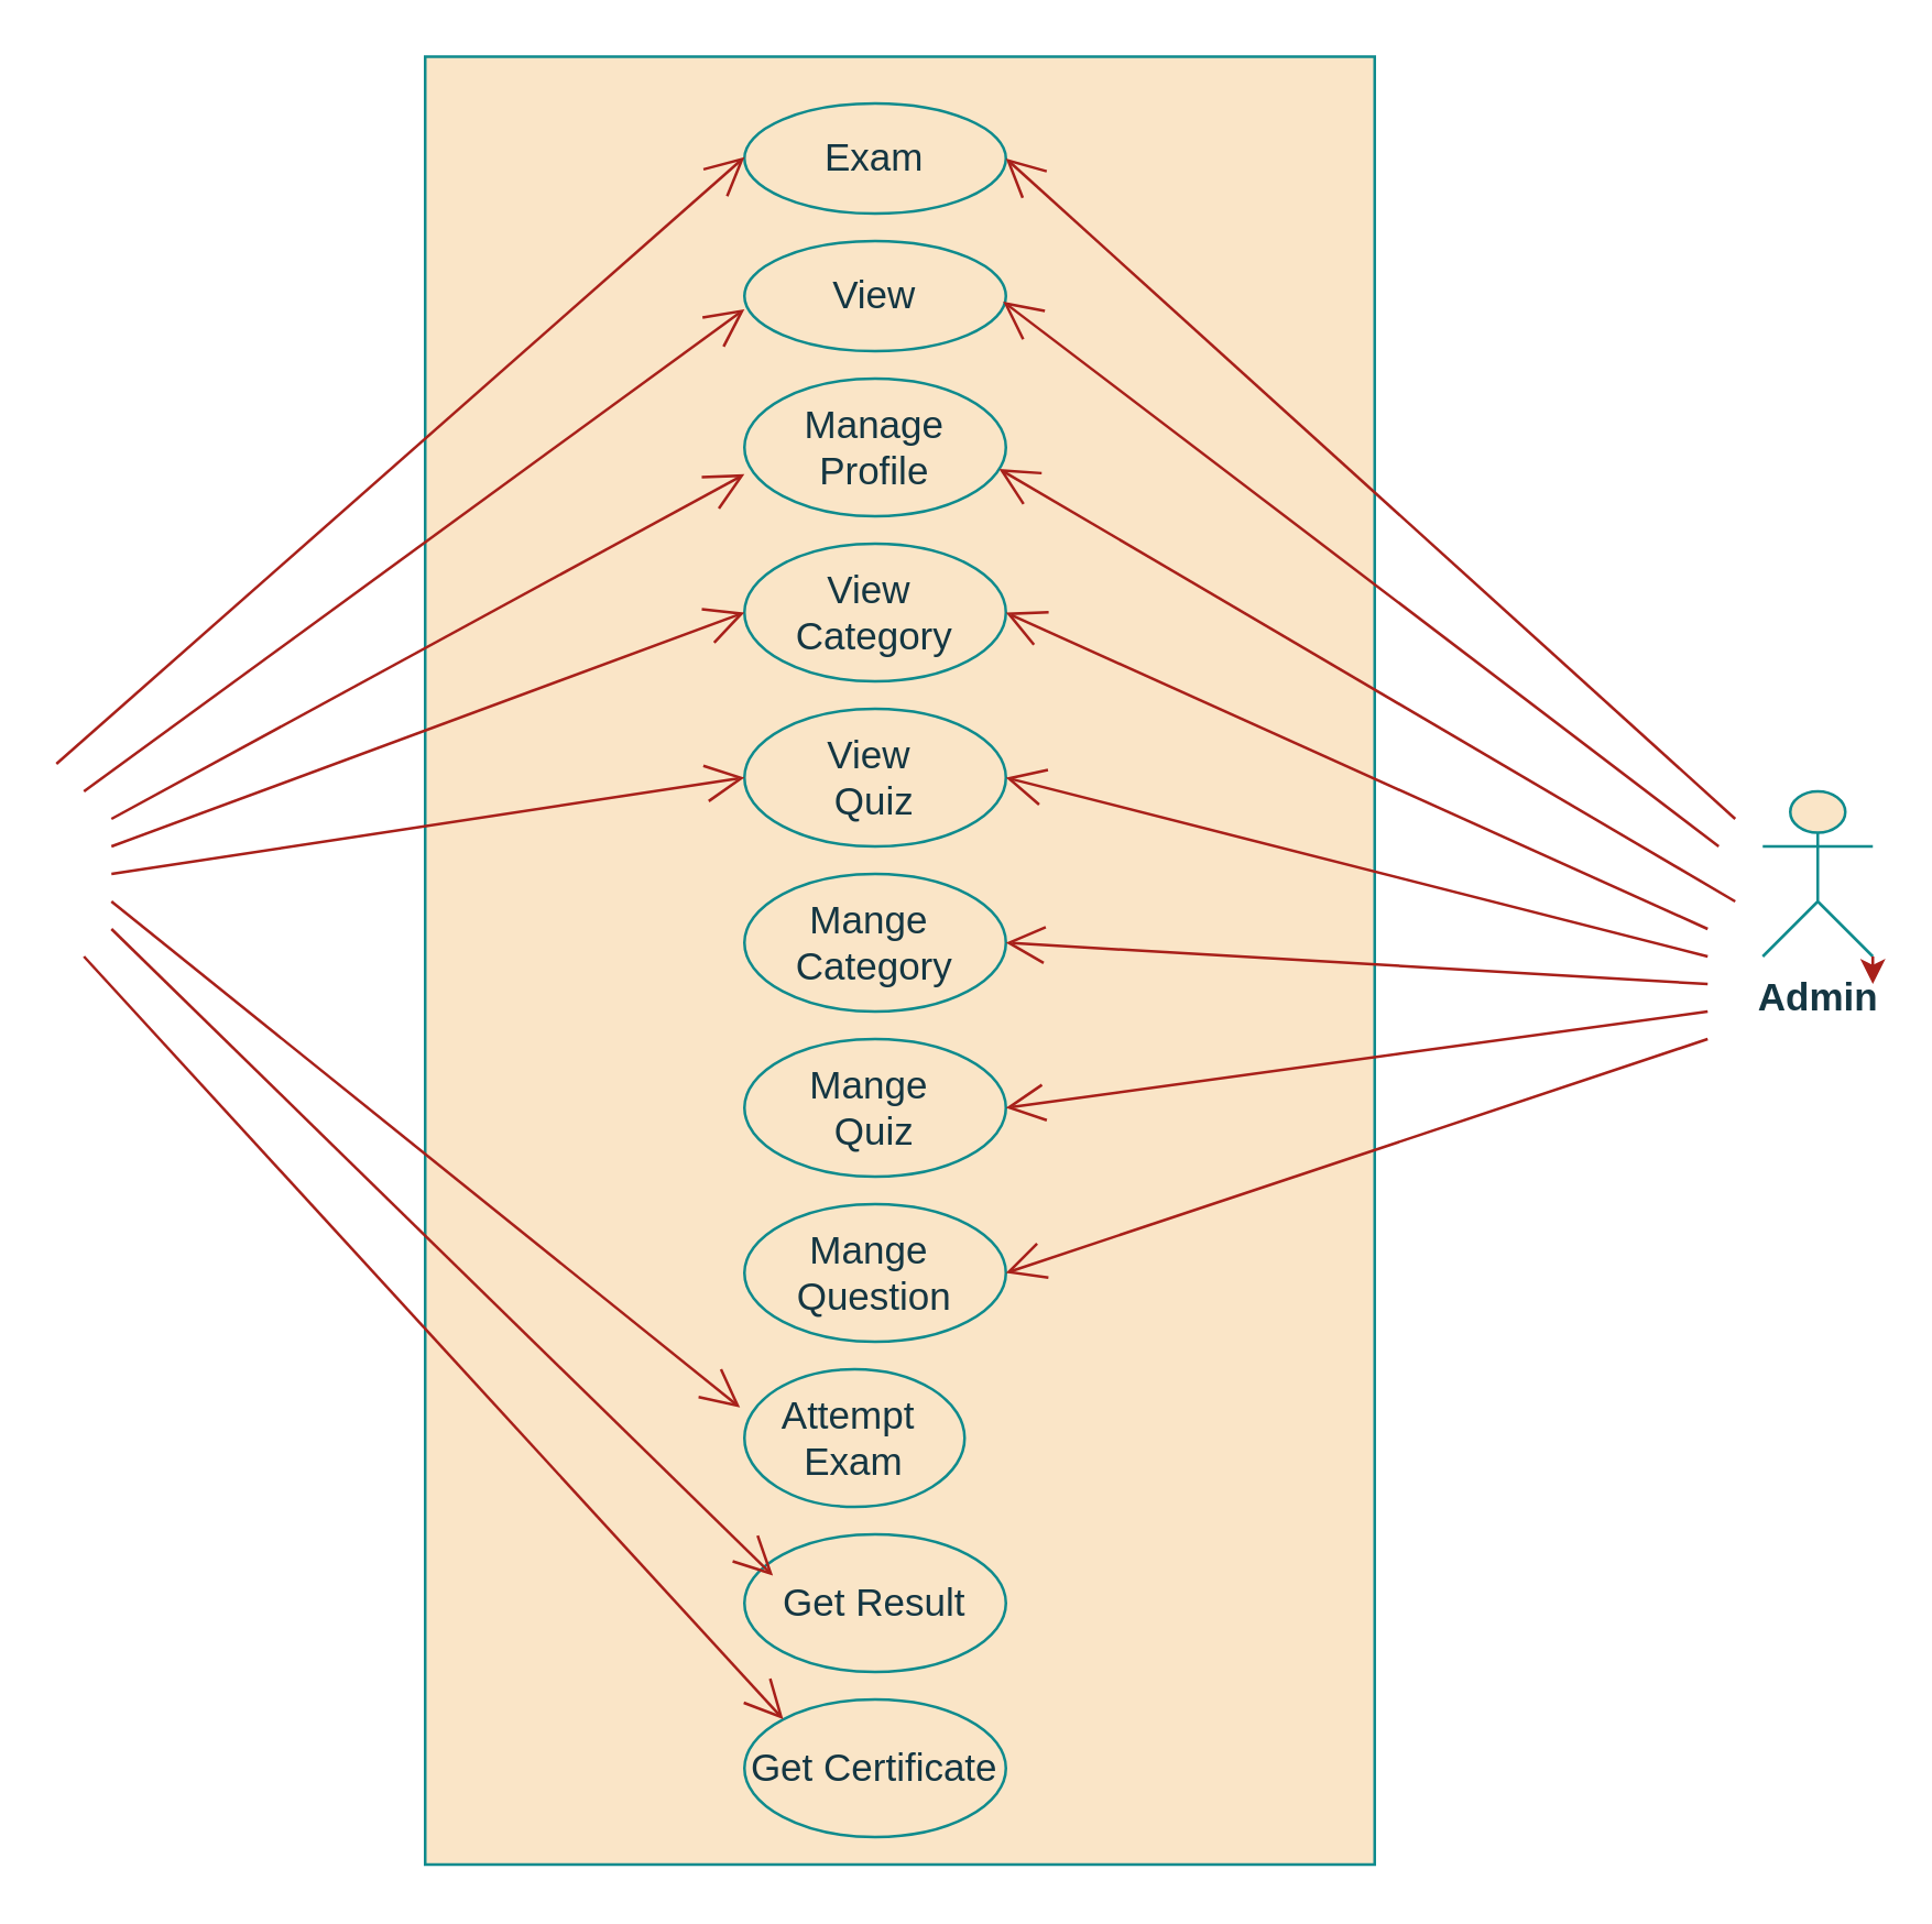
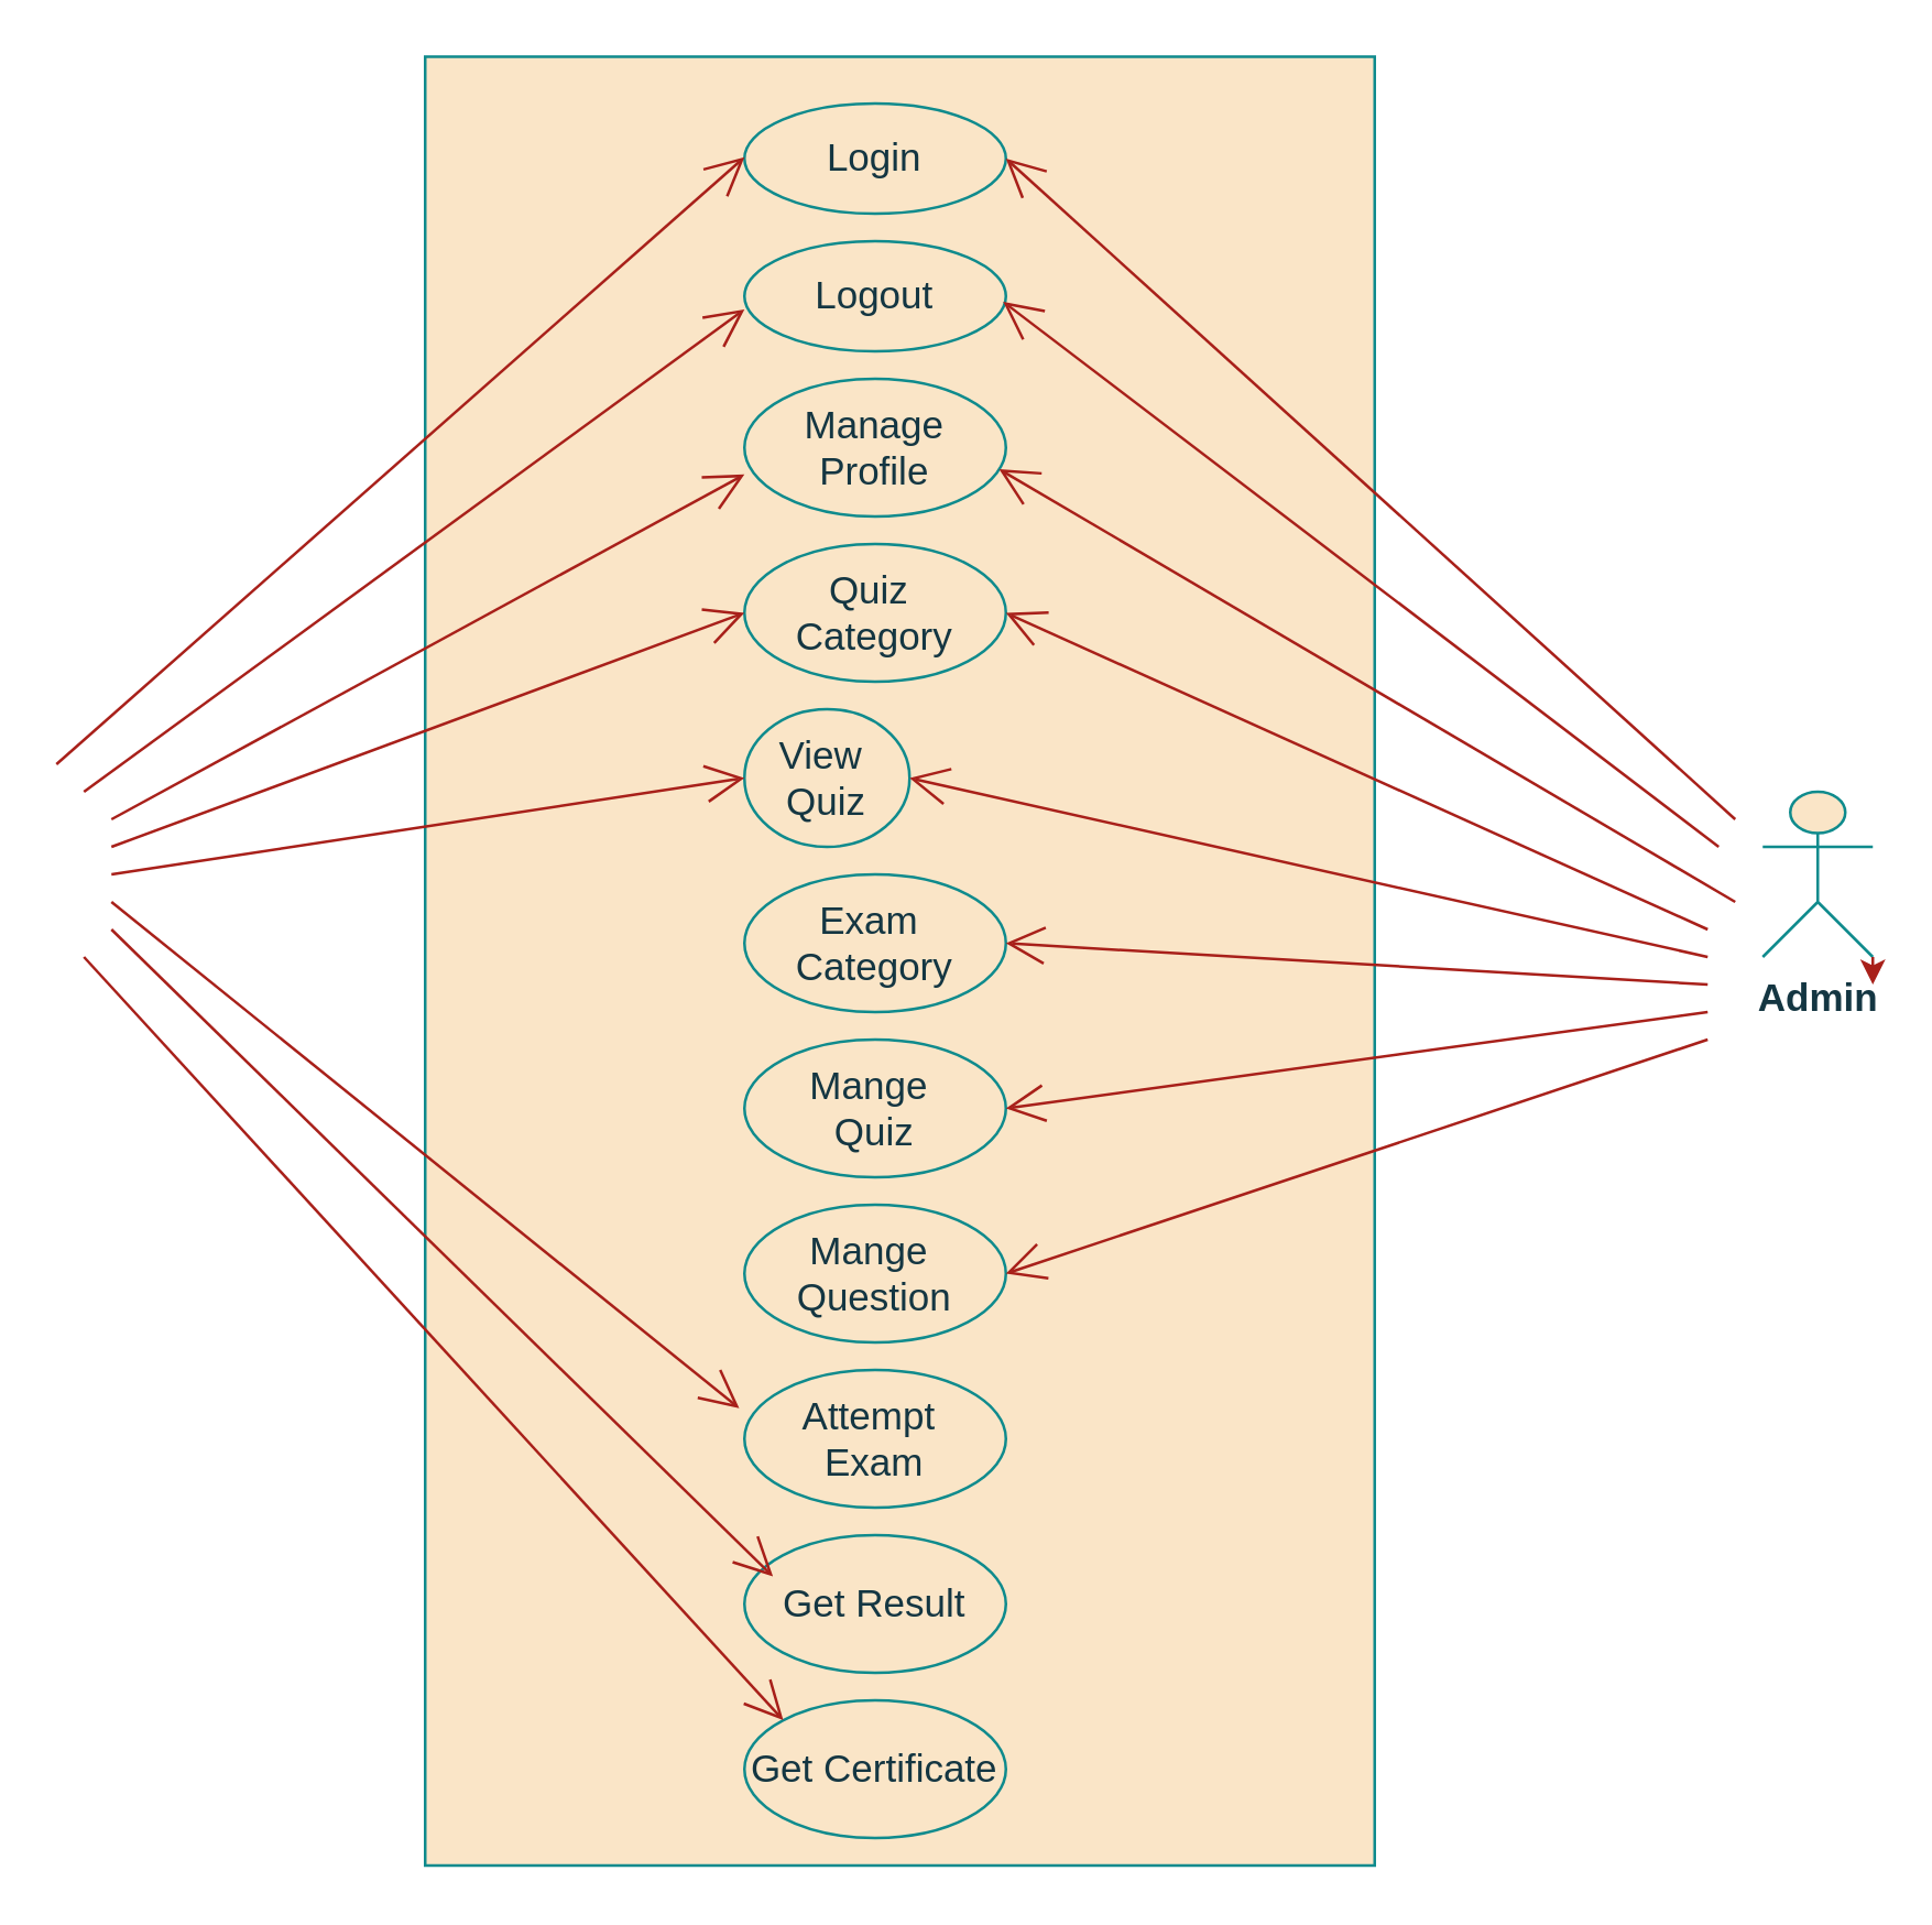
- <mxCell id="3" value="Exam" style="ellipse;whiteSpace=wrap;html=1;rounded=0;sketch=0;fontSize=14;fontColor=#143642;strokeColor=#0F8B8D;fillColor=#FAE5C7;" vertex="1" parent="1"><mxGeometry x="270" y="37" width="95" height="40" as="geometry" /></mxCell>
+ <mxCell id="3" value="Login" style="ellipse;whiteSpace=wrap;html=1;rounded=0;sketch=0;fontSize=14;fontColor=#143642;strokeColor=#0F8B8D;fillColor=#FAE5C7;" vertex="1" parent="1"><mxGeometry x="270" y="37" width="95" height="40" as="geometry" /></mxCell>
- <mxCell id="6" value="View" style="ellipse;whiteSpace=wrap;html=1;rounded=0;sketch=0;fontSize=14;fontColor=#143642;strokeColor=#0F8B8D;fillColor=#FAE5C7;" vertex="1" parent="1"><mxGeometry x="270" y="87" width="95" height="40" as="geometry" /></mxCell>
+ <mxCell id="6" value="Logout" style="ellipse;whiteSpace=wrap;html=1;rounded=0;sketch=0;fontSize=14;fontColor=#143642;strokeColor=#0F8B8D;fillColor=#FAE5C7;" vertex="1" parent="1"><mxGeometry x="270" y="87" width="95" height="40" as="geometry" /></mxCell>
- <mxCell id="8" value="View&amp;nbsp;&lt;br&gt;Category" style="ellipse;whiteSpace=wrap;html=1;rounded=0;sketch=0;fontSize=14;fontColor=#143642;strokeColor=#0F8B8D;fillColor=#FAE5C7;" vertex="1" parent="1"><mxGeometry x="270" y="197" width="95" height="50" as="geometry" /></mxCell>
+ <mxCell id="8" value="Quiz&amp;nbsp;&lt;br&gt;Category" style="ellipse;whiteSpace=wrap;html=1;rounded=0;sketch=0;fontSize=14;fontColor=#143642;strokeColor=#0F8B8D;fillColor=#FAE5C7;" vertex="1" parent="1"><mxGeometry x="270" y="197" width="95" height="50" as="geometry" /></mxCell>
- <mxCell id="9" value="View&amp;nbsp;&lt;br&gt;Quiz" style="ellipse;whiteSpace=wrap;html=1;rounded=0;sketch=0;fontSize=14;fontColor=#143642;strokeColor=#0F8B8D;fillColor=#FAE5C7;" vertex="1" parent="1"><mxGeometry x="270" y="257" width="95" height="50" as="geometry" /></mxCell>
+ <mxCell id="9" value="View&amp;nbsp;&lt;br&gt;Quiz" style="ellipse;whiteSpace=wrap;html=1;rounded=0;sketch=0;fontSize=14;fontColor=#143642;strokeColor=#0F8B8D;fillColor=#FAE5C7;" vertex="1" parent="1"><mxGeometry x="270" y="257" width="60" height="50" as="geometry" /></mxCell>
- <mxCell id="10" value="Mange&amp;nbsp;&lt;br&gt;Category" style="ellipse;whiteSpace=wrap;html=1;rounded=0;sketch=0;fontSize=14;fontColor=#143642;strokeColor=#0F8B8D;fillColor=#FAE5C7;" vertex="1" parent="1"><mxGeometry x="270" y="317" width="95" height="50" as="geometry" /></mxCell>
+ <mxCell id="10" value="Exam&amp;nbsp;&lt;br&gt;Category" style="ellipse;whiteSpace=wrap;html=1;rounded=0;sketch=0;fontSize=14;fontColor=#143642;strokeColor=#0F8B8D;fillColor=#FAE5C7;" vertex="1" parent="1"><mxGeometry x="270" y="317" width="95" height="50" as="geometry" /></mxCell>
- <mxCell id="13" value="Attempt&amp;nbsp;&lt;br&gt;Exam" style="ellipse;whiteSpace=wrap;html=1;rounded=0;sketch=0;fontSize=14;fontColor=#143642;strokeColor=#0F8B8D;fillColor=#FAE5C7;" vertex="1" parent="1"><mxGeometry x="270" y="497" width="80" height="50" as="geometry" /></mxCell>
+ <mxCell id="13" value="Attempt&amp;nbsp;&lt;br&gt;Exam" style="ellipse;whiteSpace=wrap;html=1;rounded=0;sketch=0;fontSize=14;fontColor=#143642;strokeColor=#0F8B8D;fillColor=#FAE5C7;" vertex="1" parent="1"><mxGeometry x="270" y="497" width="95" height="50" as="geometry" /></mxCell>
